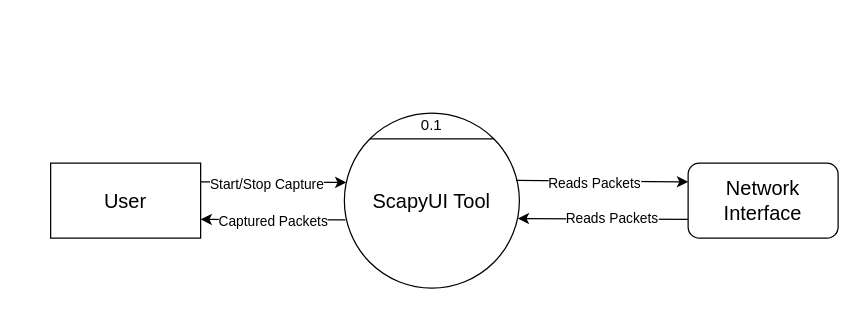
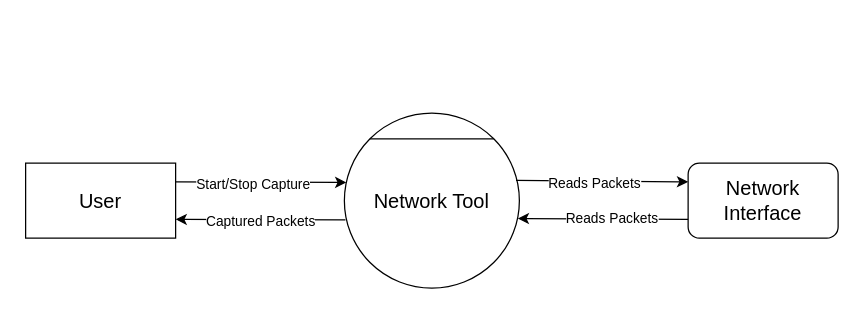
- <mxCell id="5" value="0.1" style="text;html=1;align=center;verticalAlign=middle;whiteSpace=wrap;rounded=0;" vertex="1" parent="2"><mxGeometry x="300" y="70" width="50" height="20" as="geometry" /></mxCell>
- <mxCell id="6" value="&lt;font style=&quot;font-size: 16px;&quot;&gt;User&lt;/font&gt;" style="rounded=0;whiteSpace=wrap;html=1;" vertex="1" parent="2"><mxGeometry x="20" y="110" width="120" height="60" as="geometry" /></mxCell>
+ <mxCell id="6" value="&lt;font style=&quot;font-size: 16px;&quot;&gt;User&lt;/font&gt;" style="rounded=0;whiteSpace=wrap;html=1;" vertex="1" parent="2"><mxGeometry y="110" width="120" height="60" as="geometry" /></mxCell>
- <mxCell id="3" value="&lt;font style=&quot;font-size: 16px;&quot;&gt;ScapyUI Tool&lt;/font&gt;" style="shape=ellipse;html=1;dashed=0;whiteSpace=wrap;aspect=fixed;perimeter=ellipsePerimeter;" vertex="1" parent="2"><mxGeometry x="255" y="70" width="140" height="140" as="geometry" /></mxCell>
+ <mxCell id="3" value="&lt;font style=&quot;font-size: 16px;&quot;&gt;Network Tool&lt;/font&gt;" style="shape=ellipse;html=1;dashed=0;whiteSpace=wrap;aspect=fixed;perimeter=ellipsePerimeter;" vertex="1" parent="2"><mxGeometry x="255" y="70" width="140" height="140" as="geometry" /></mxCell>
